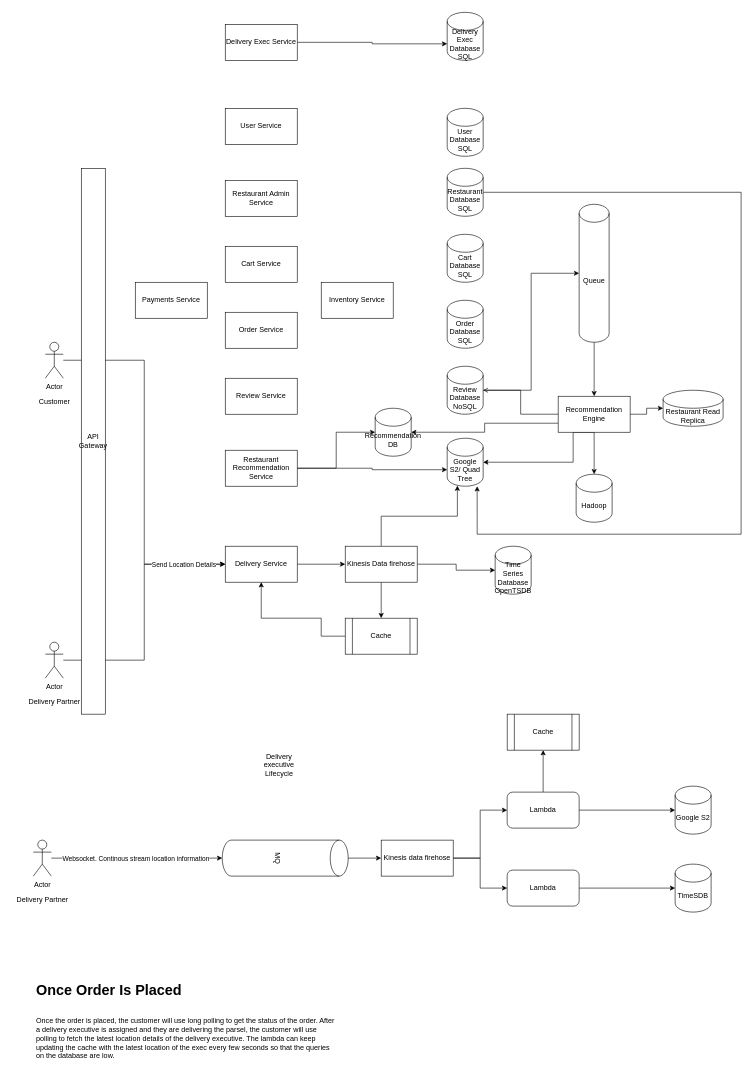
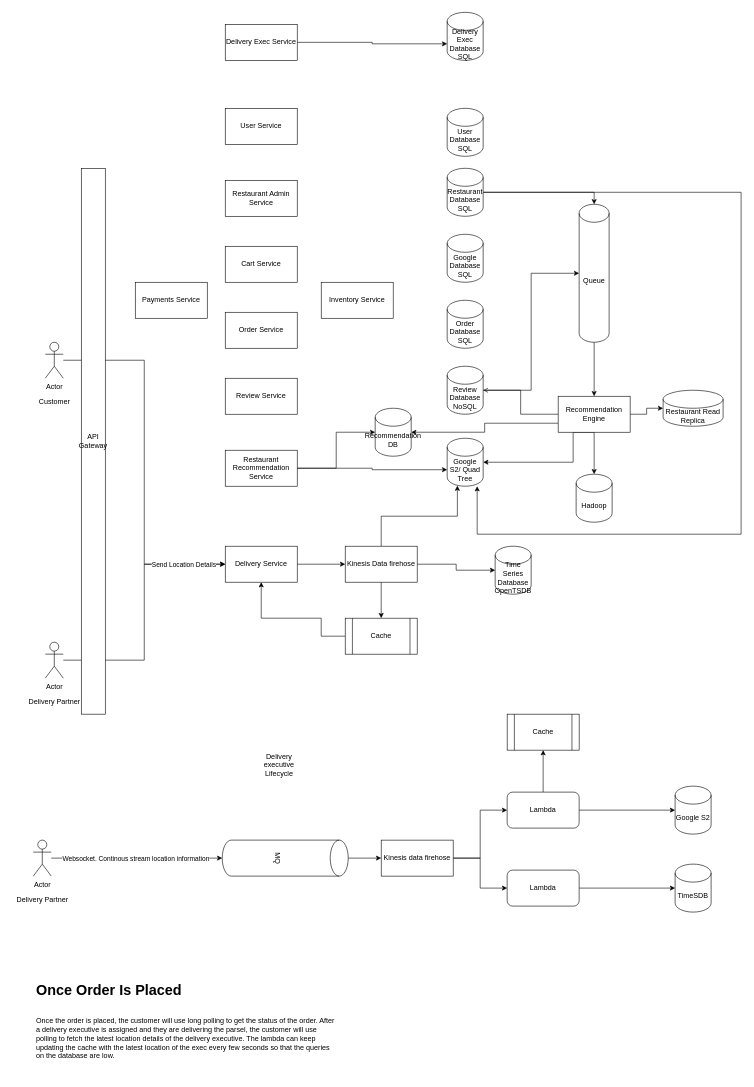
+ <mxCell id="10" style="edgeStyle=orthogonalEdgeStyle;rounded=0;orthogonalLoop=1;jettySize=auto;html=1;entryX=0.5;entryY=0;entryDx=0;entryDy=0;entryPerimeter=0;" edge="1" parent="1" source="12" target="26"><mxGeometry relative="1" as="geometry" /></mxCell>
- <mxCell id="14" value="Cart Database SQL" style="shape=cylinder3;whiteSpace=wrap;html=1;boundedLbl=1;backgroundOutline=1;size=15;" vertex="1" parent="1"><mxGeometry x="745" y="390" width="60" height="80" as="geometry" /></mxCell>
+ <mxCell id="14" value="Google Database SQL" style="shape=cylinder3;whiteSpace=wrap;html=1;boundedLbl=1;backgroundOutline=1;size=15;" vertex="1" parent="1"><mxGeometry x="745" y="390" width="60" height="80" as="geometry" /></mxCell>
